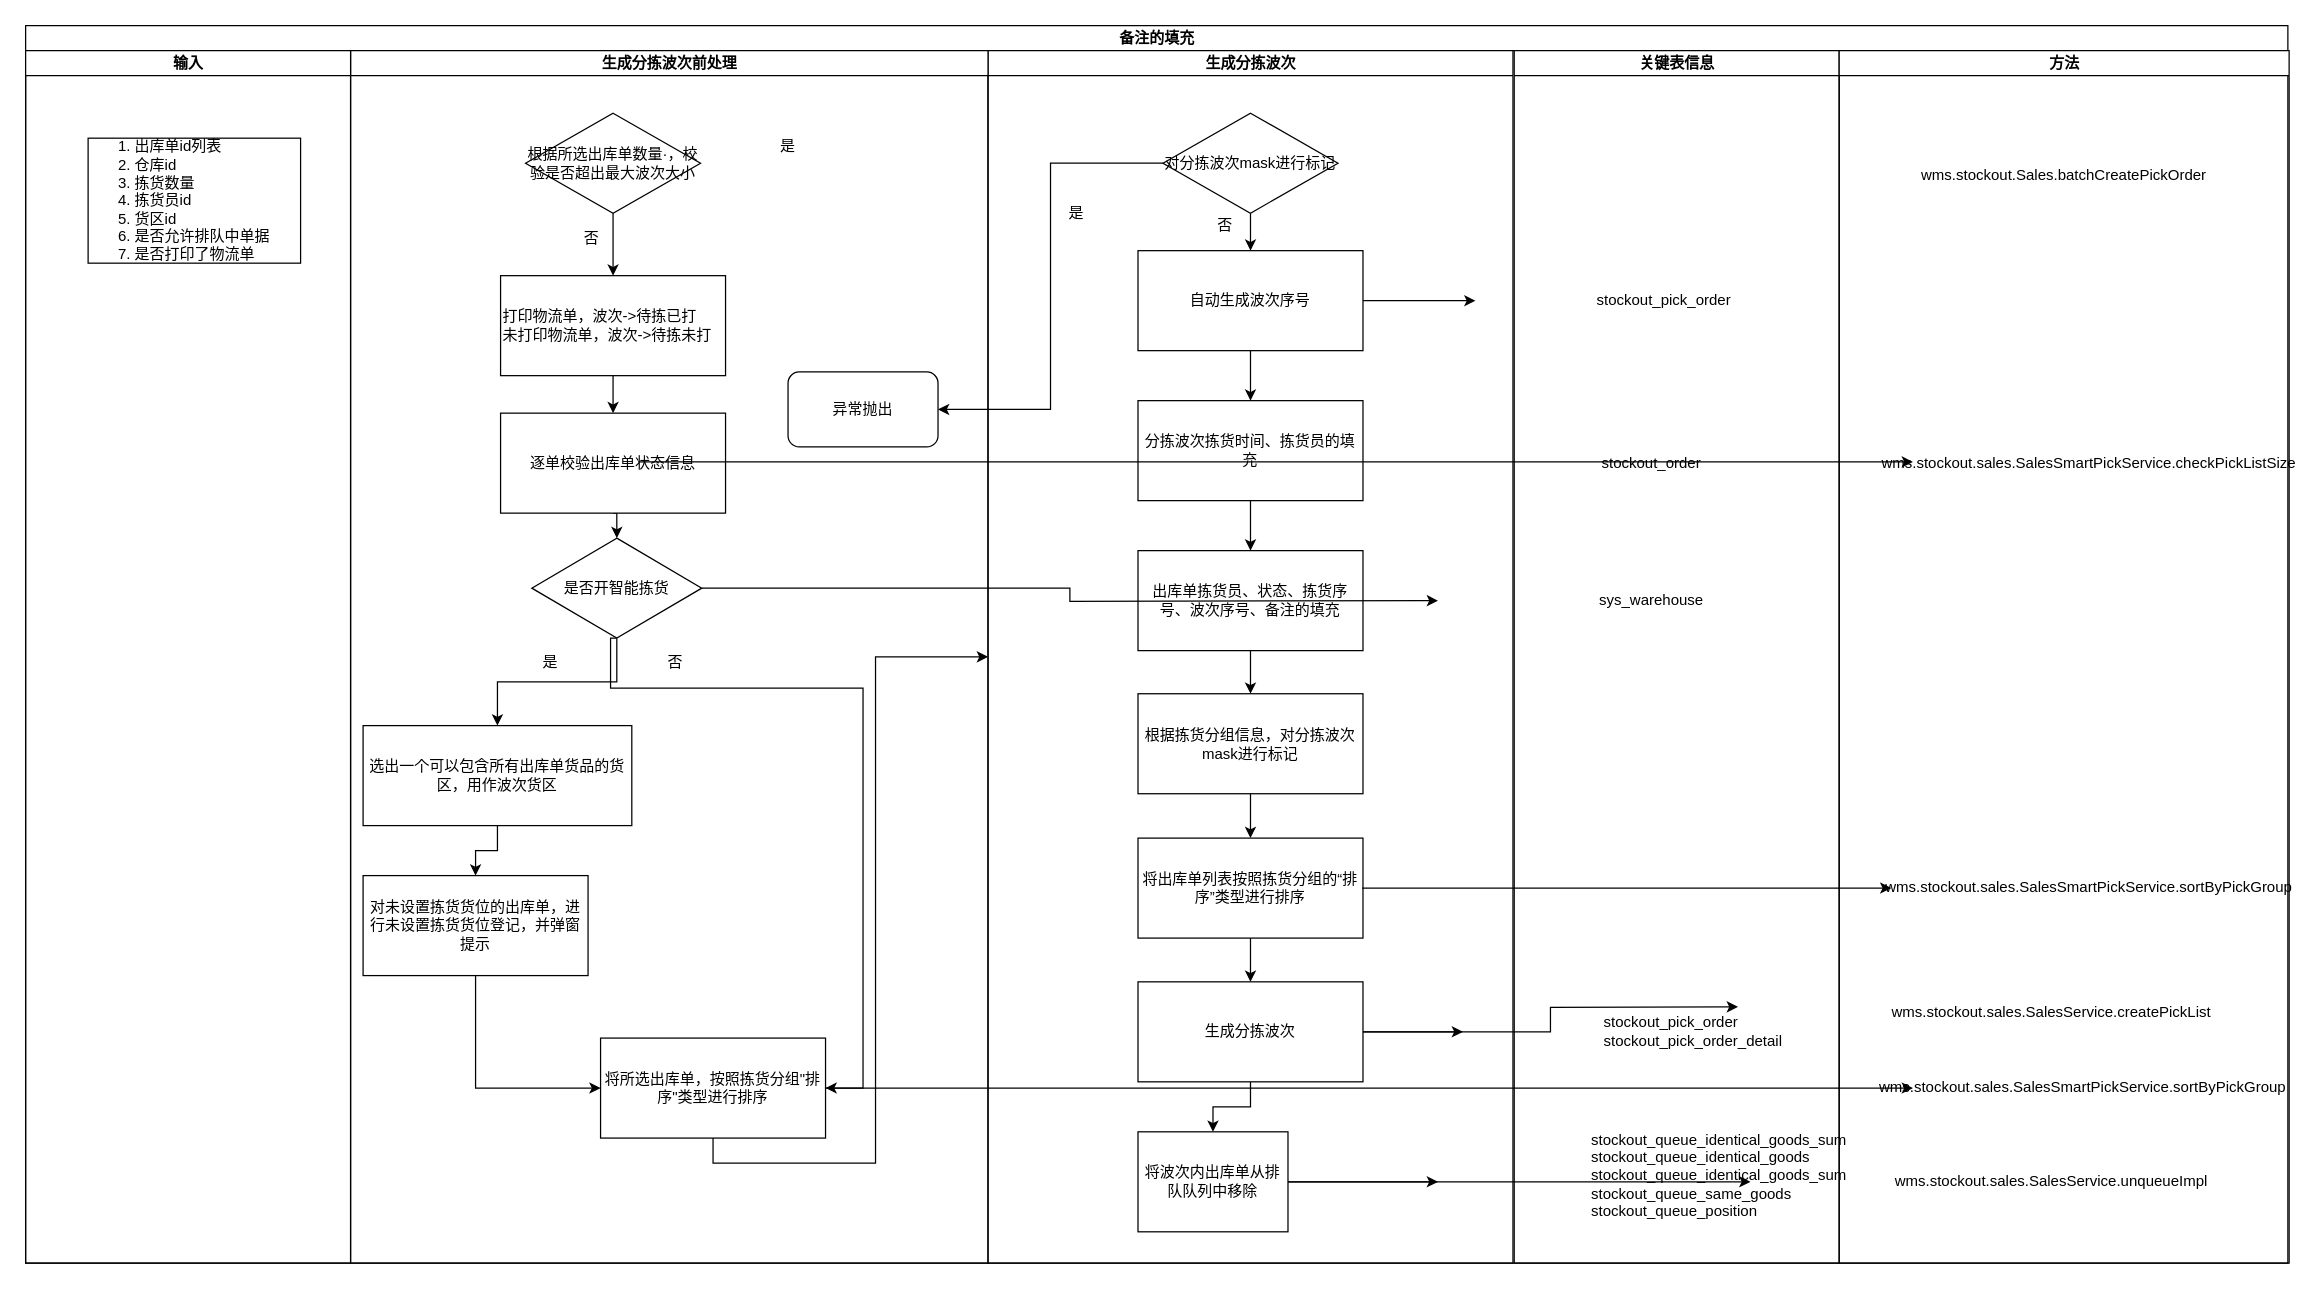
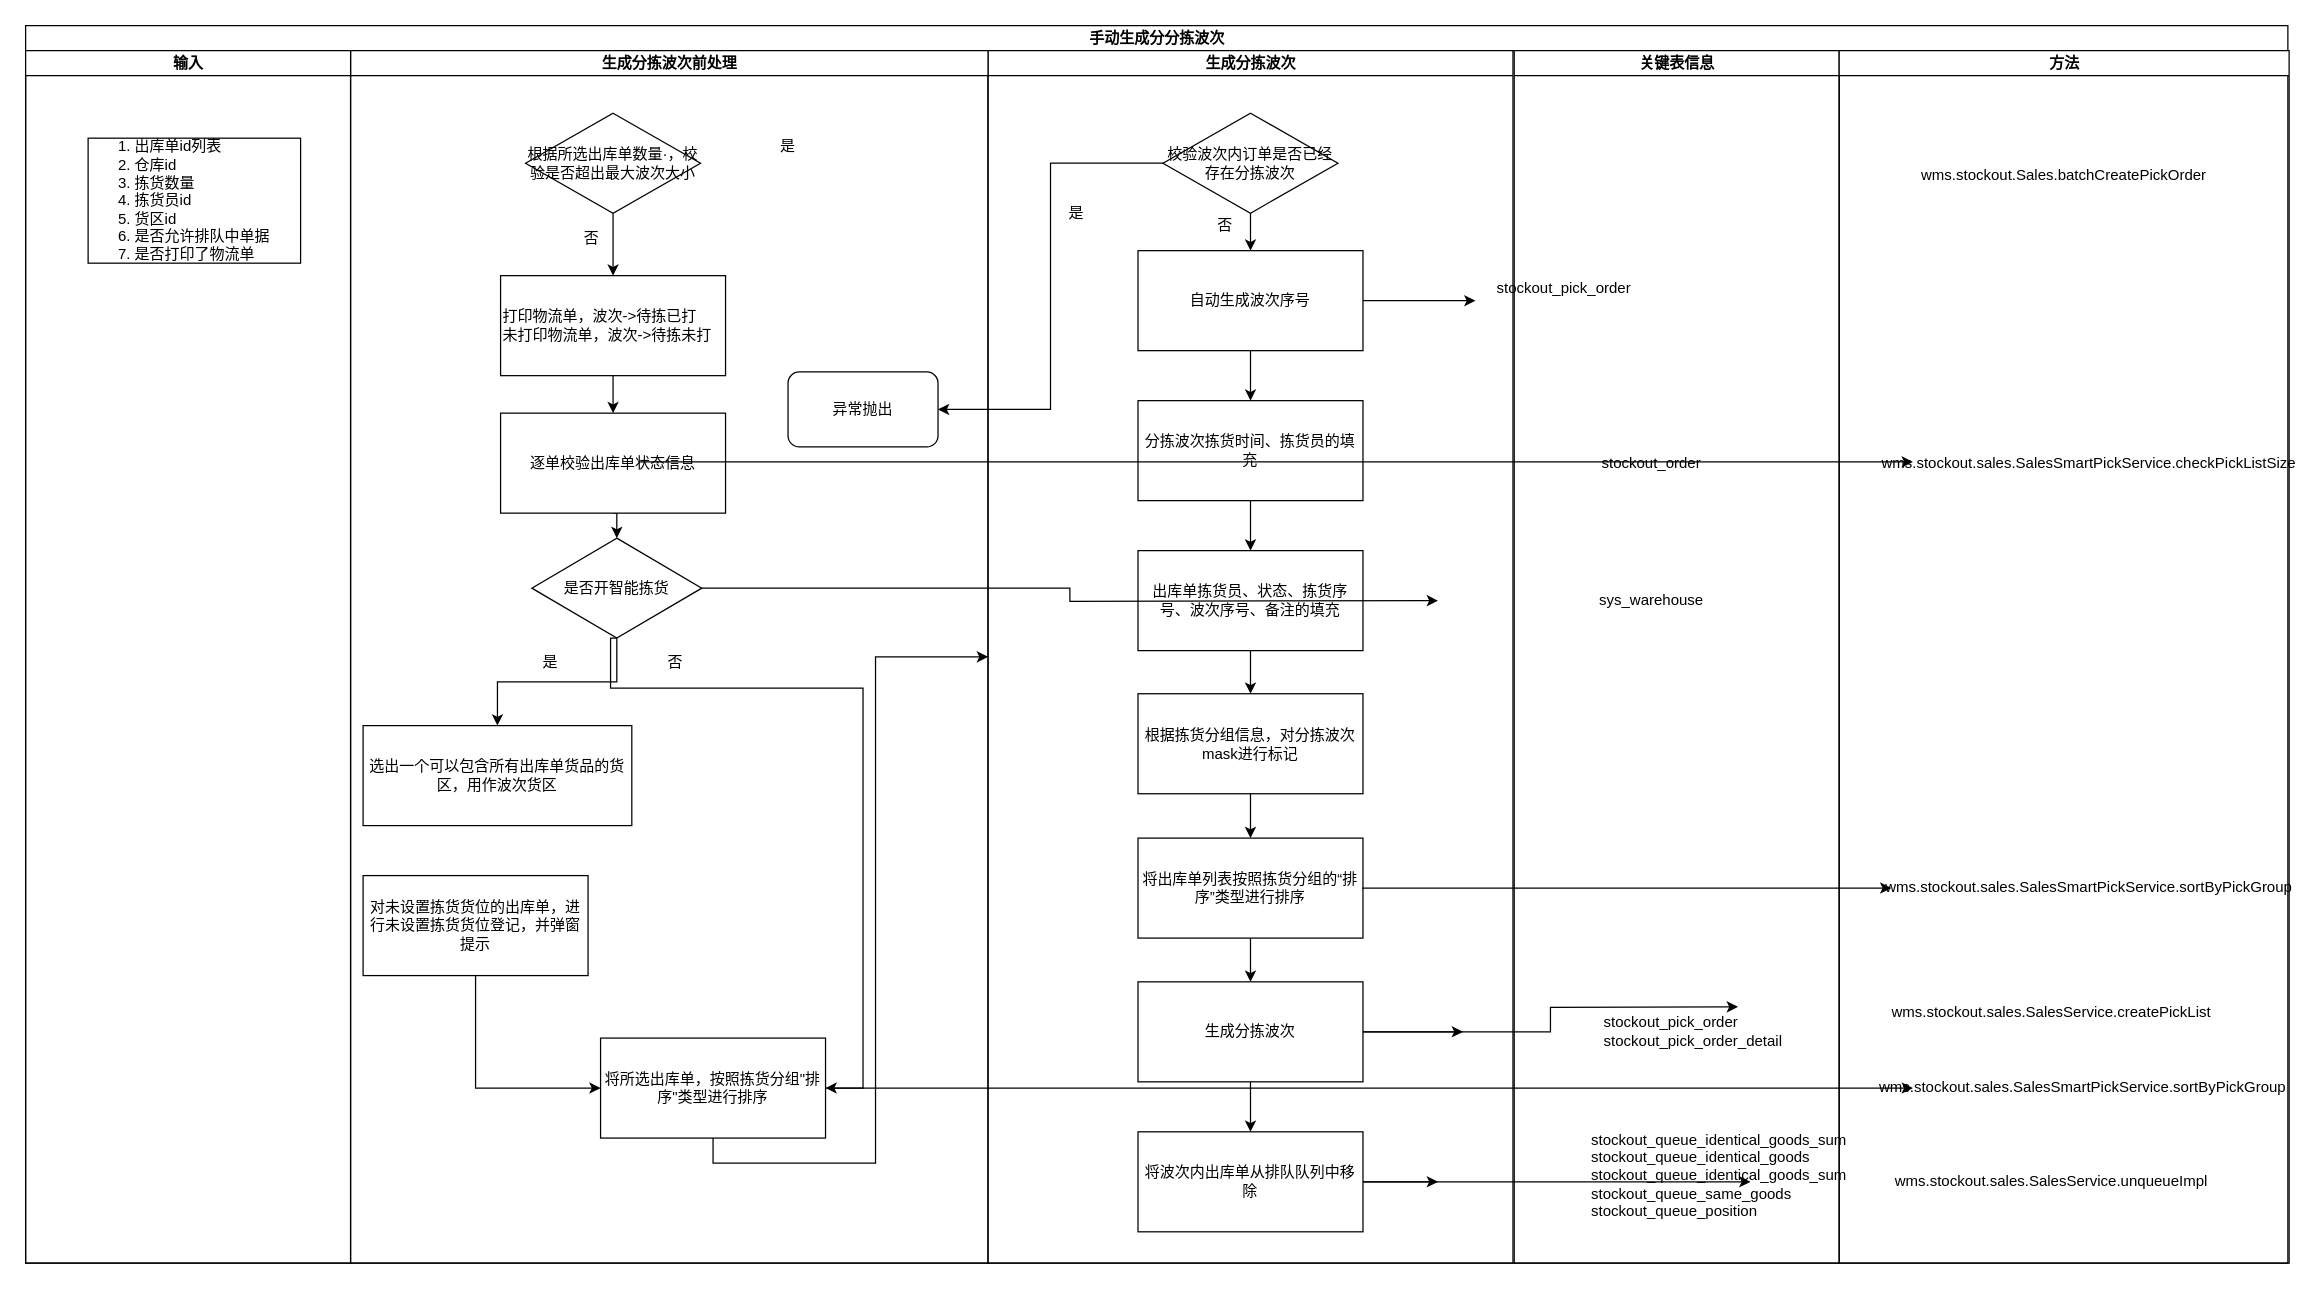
- <mxCell id="2" value="备注的填充" style="swimlane;html=1;startSize=20;" parent="1" vertex="1"><mxGeometry x="20" y="20" width="1810" height="990" as="geometry" /></mxCell>
+ <mxCell id="2" value="手动生成分分拣波次" style="swimlane;html=1;startSize=20;" parent="1" vertex="1"><mxGeometry x="20" y="20" width="1810" height="990" as="geometry" /></mxCell>
- <mxCell id="16" value="对分拣波次mask进行标记" style="rhombus;whiteSpace=wrap;html=1;align=center;" parent="3" vertex="1"><mxGeometry x="140" y="50" width="140" height="80" as="geometry" /></mxCell>
+ <mxCell id="16" value="校验波次内订单是否已经存在分拣波次" style="rhombus;whiteSpace=wrap;html=1;align=center;" parent="3" vertex="1"><mxGeometry x="140" y="50" width="140" height="80" as="geometry" /></mxCell>
- <mxCell id="45" value="stockout_pick_order" style="text;html=1;strokeColor=none;fillColor=none;align=center;verticalAlign=middle;whiteSpace=wrap;rounded=0;" parent="42" vertex="1"><mxGeometry x="100" y="190" width="40" height="20" as="geometry" /></mxCell>
+ <mxCell id="45" value="stockout_pick_order" style="text;html=1;strokeColor=none;fillColor=none;align=center;verticalAlign=middle;whiteSpace=wrap;rounded=0;" parent="42" vertex="1"><mxGeometry x="20" y="180" width="40" height="20" as="geometry" /></mxCell>
- <mxCell id="26" style="edgeStyle=orthogonalEdgeStyle;rounded=0;orthogonalLoop=1;jettySize=auto;html=1;entryX=0.5;entryY=0;entryDx=0;entryDy=0;" parent="21" source="27" target="29" edge="1"><mxGeometry relative="1" as="geometry" /></mxCell>
- <mxCell id="14" value="将波次内出库单从排队队列中移除" style="rounded=0;whiteSpace=wrap;html=1;textDirection=ltr;labelPosition=center;verticalLabelPosition=middle;align=center;verticalAlign=middle;" parent="3" vertex="1"><mxGeometry x="120" y="865" width="120" height="80" as="geometry" /></mxCell>
+ <mxCell id="14" value="将波次内出库单从排队队列中移除" style="rounded=0;whiteSpace=wrap;html=1;textDirection=ltr;labelPosition=center;verticalLabelPosition=middle;align=center;verticalAlign=middle;" parent="3" vertex="1"><mxGeometry x="120" y="865" width="180" height="80" as="geometry" /></mxCell>
